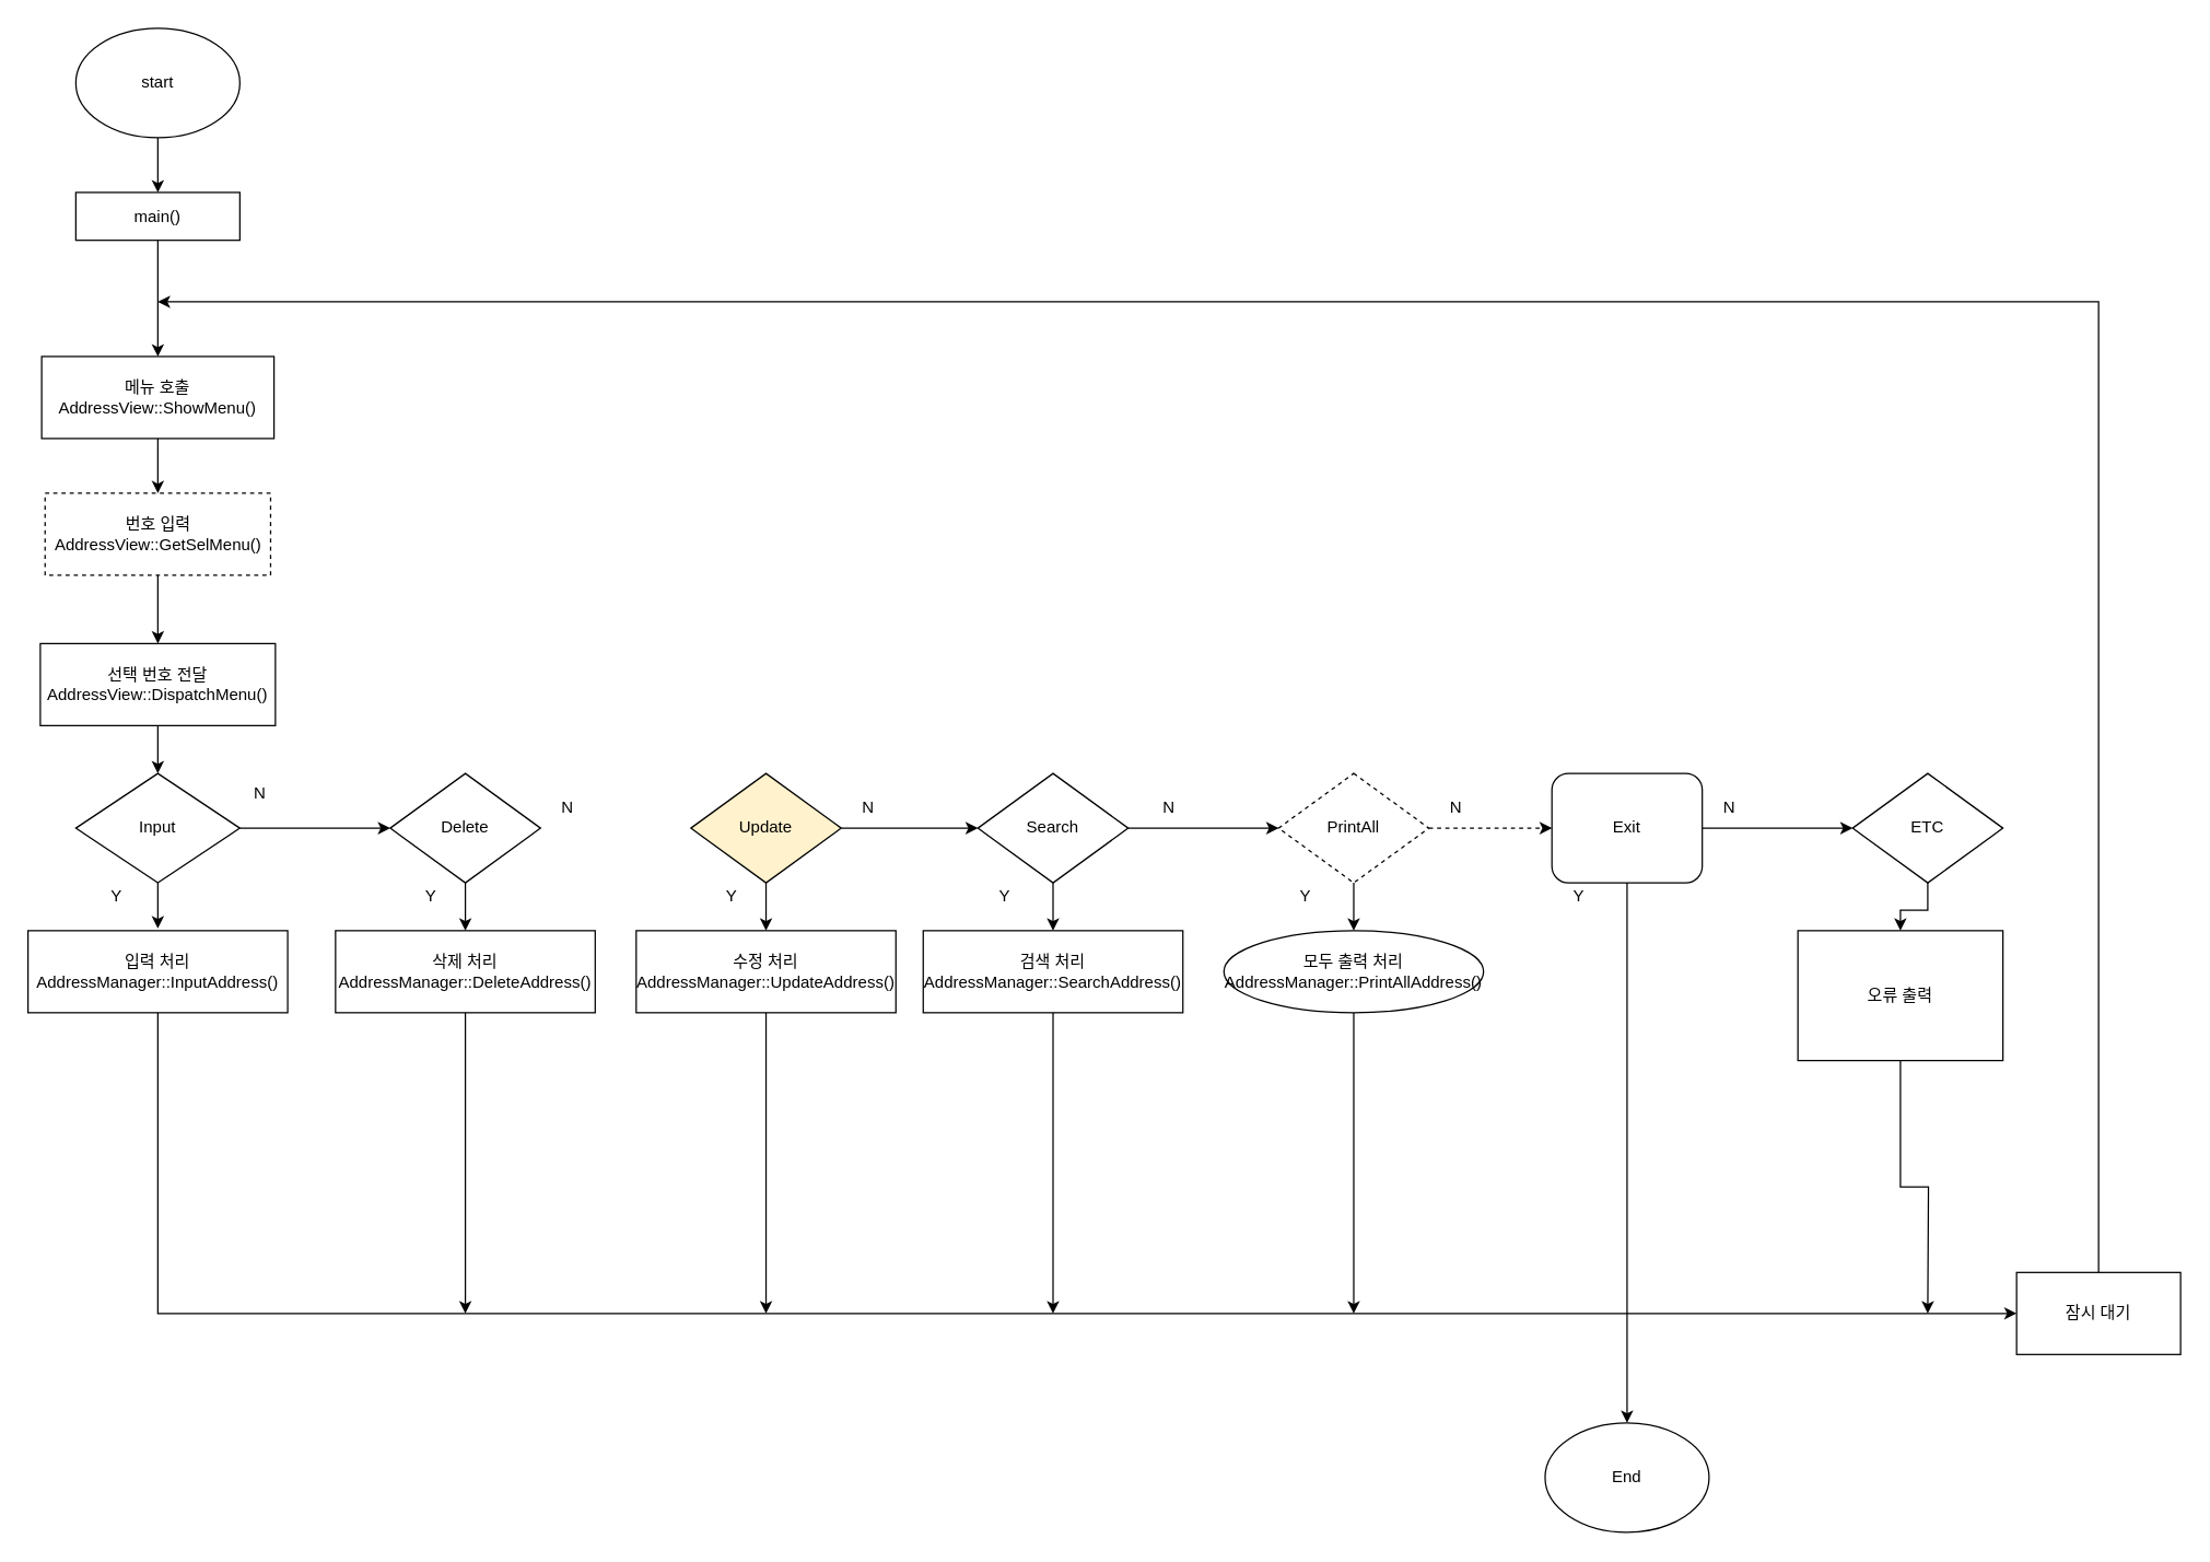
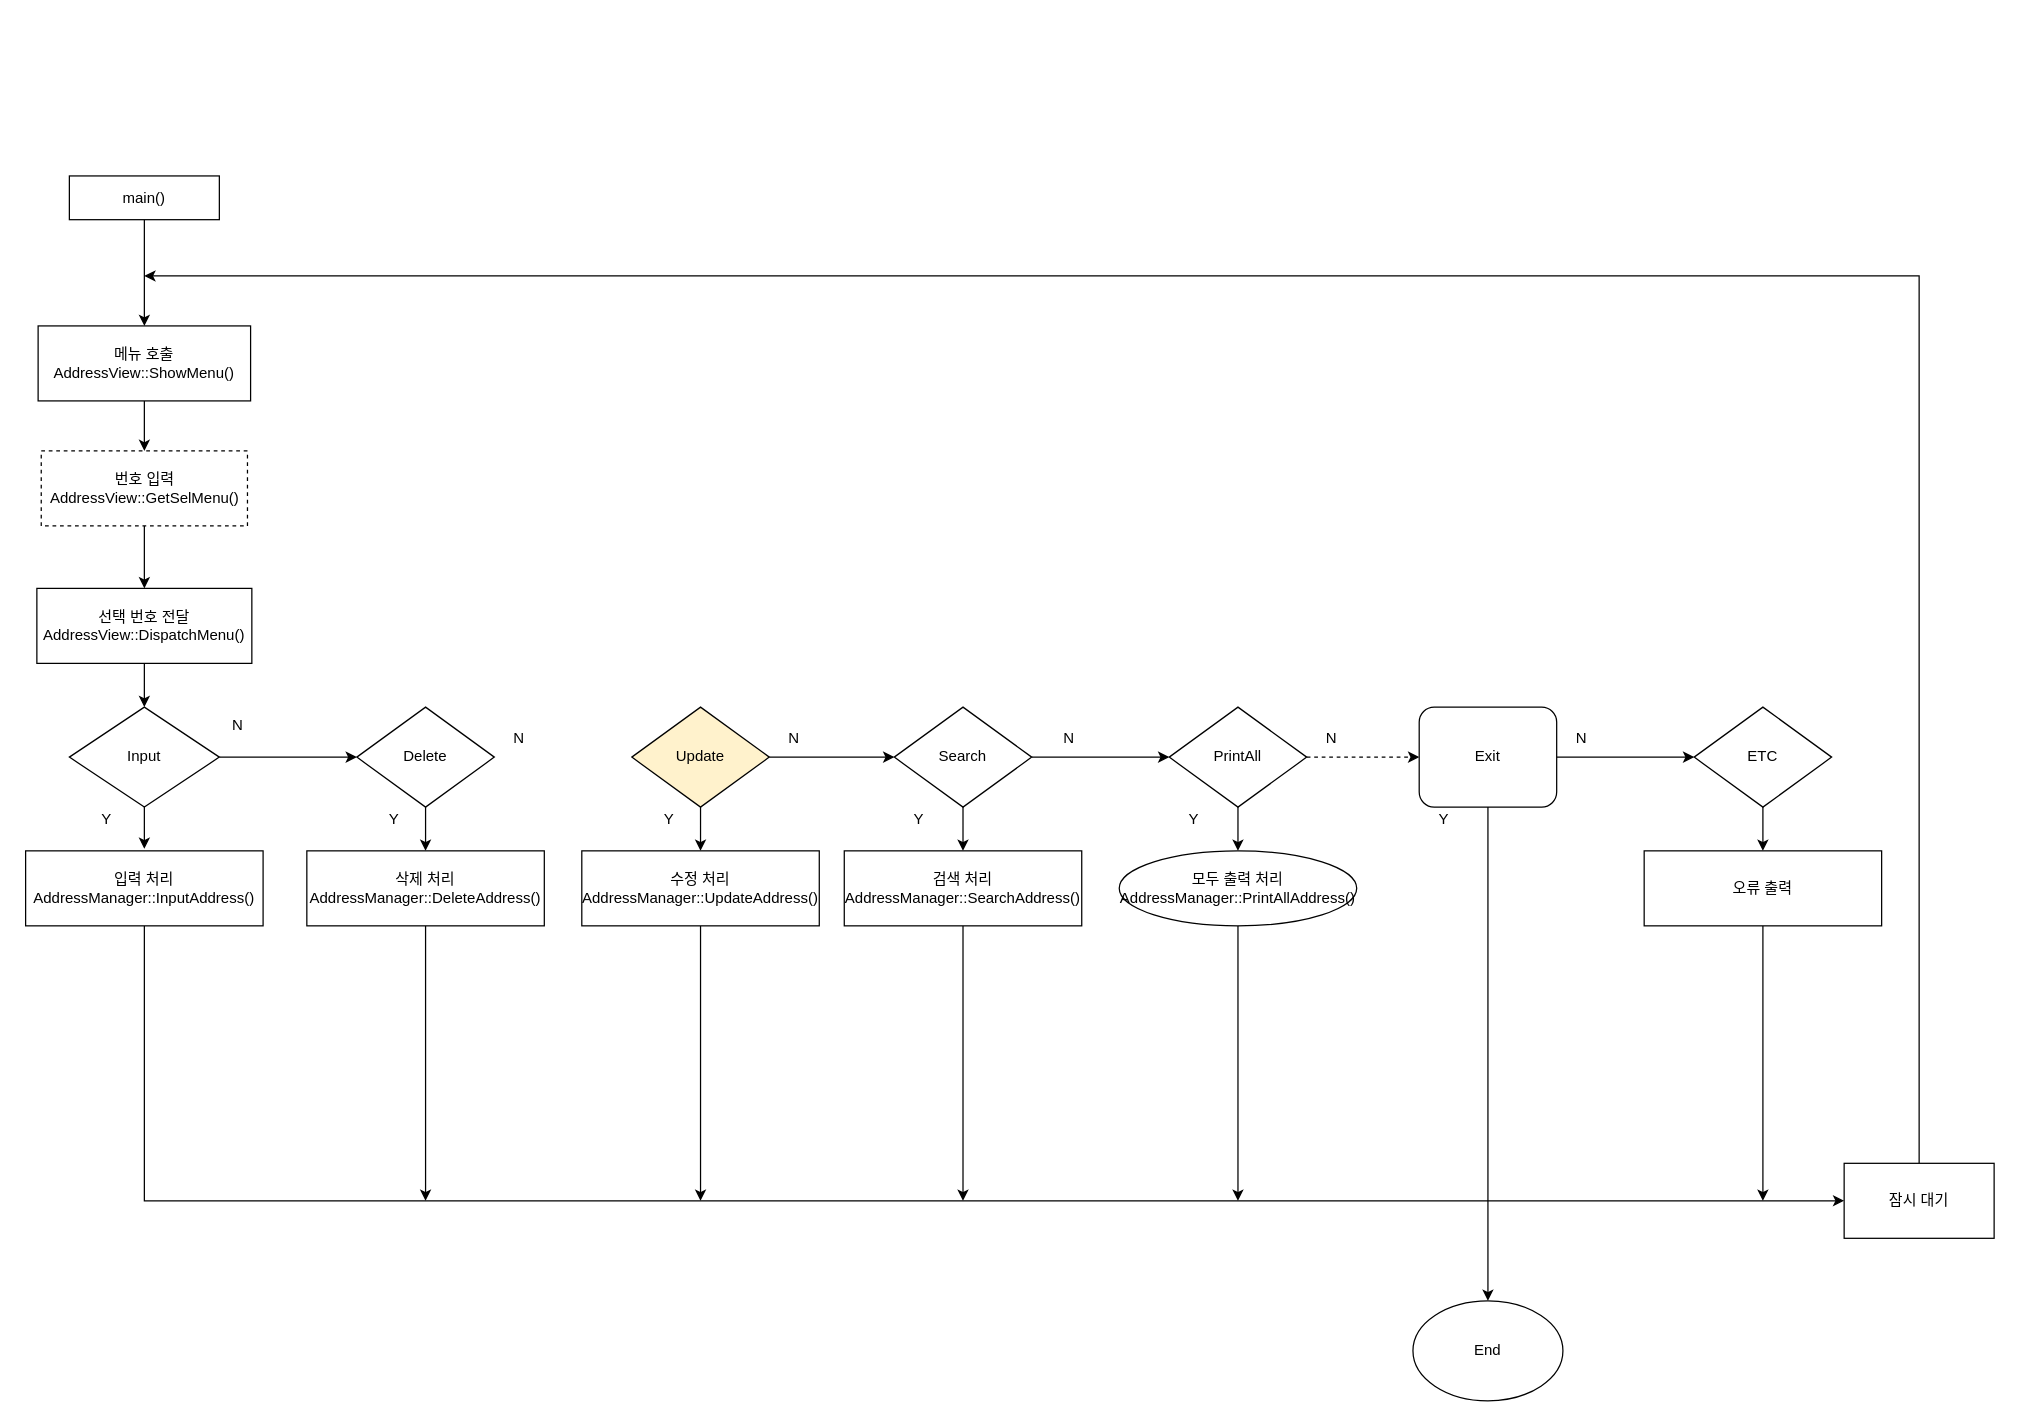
- <mxCell id="3" value="start" style="ellipse;whiteSpace=wrap;html=1;" vertex="1" parent="1"><mxGeometry x="55" y="20" width="120" height="80" as="geometry" /></mxCell>
- <mxCell id="2" style="edgeStyle=orthogonalEdgeStyle;rounded=0;orthogonalLoop=1;jettySize=auto;html=1;entryX=0.5;entryY=0;entryDx=0;entryDy=0;" edge="1" parent="1" source="3" target="5"><mxGeometry relative="1" as="geometry" /></mxCell>
- <mxCell id="40" value="PrintAll" style="rhombus;whiteSpace=wrap;html=1;dashed=1;" vertex="1" parent="1"><mxGeometry x="935" y="565" width="110" height="80" as="geometry" /></mxCell>
+ <mxCell id="40" value="PrintAll" style="rhombus;whiteSpace=wrap;html=1;" vertex="1" parent="1"><mxGeometry x="935" y="565" width="110" height="80" as="geometry" /></mxCell>
- <mxCell id="53" value="오류 출력" style="rounded=0;whiteSpace=wrap;html=1;" vertex="1" parent="1"><mxGeometry x="1315" y="680" width="150" height="95" as="geometry" /></mxCell>
+ <mxCell id="53" value="오류 출력" style="rounded=0;whiteSpace=wrap;html=1;" vertex="1" parent="1"><mxGeometry x="1315" y="680" width="190" height="60" as="geometry" /></mxCell>
